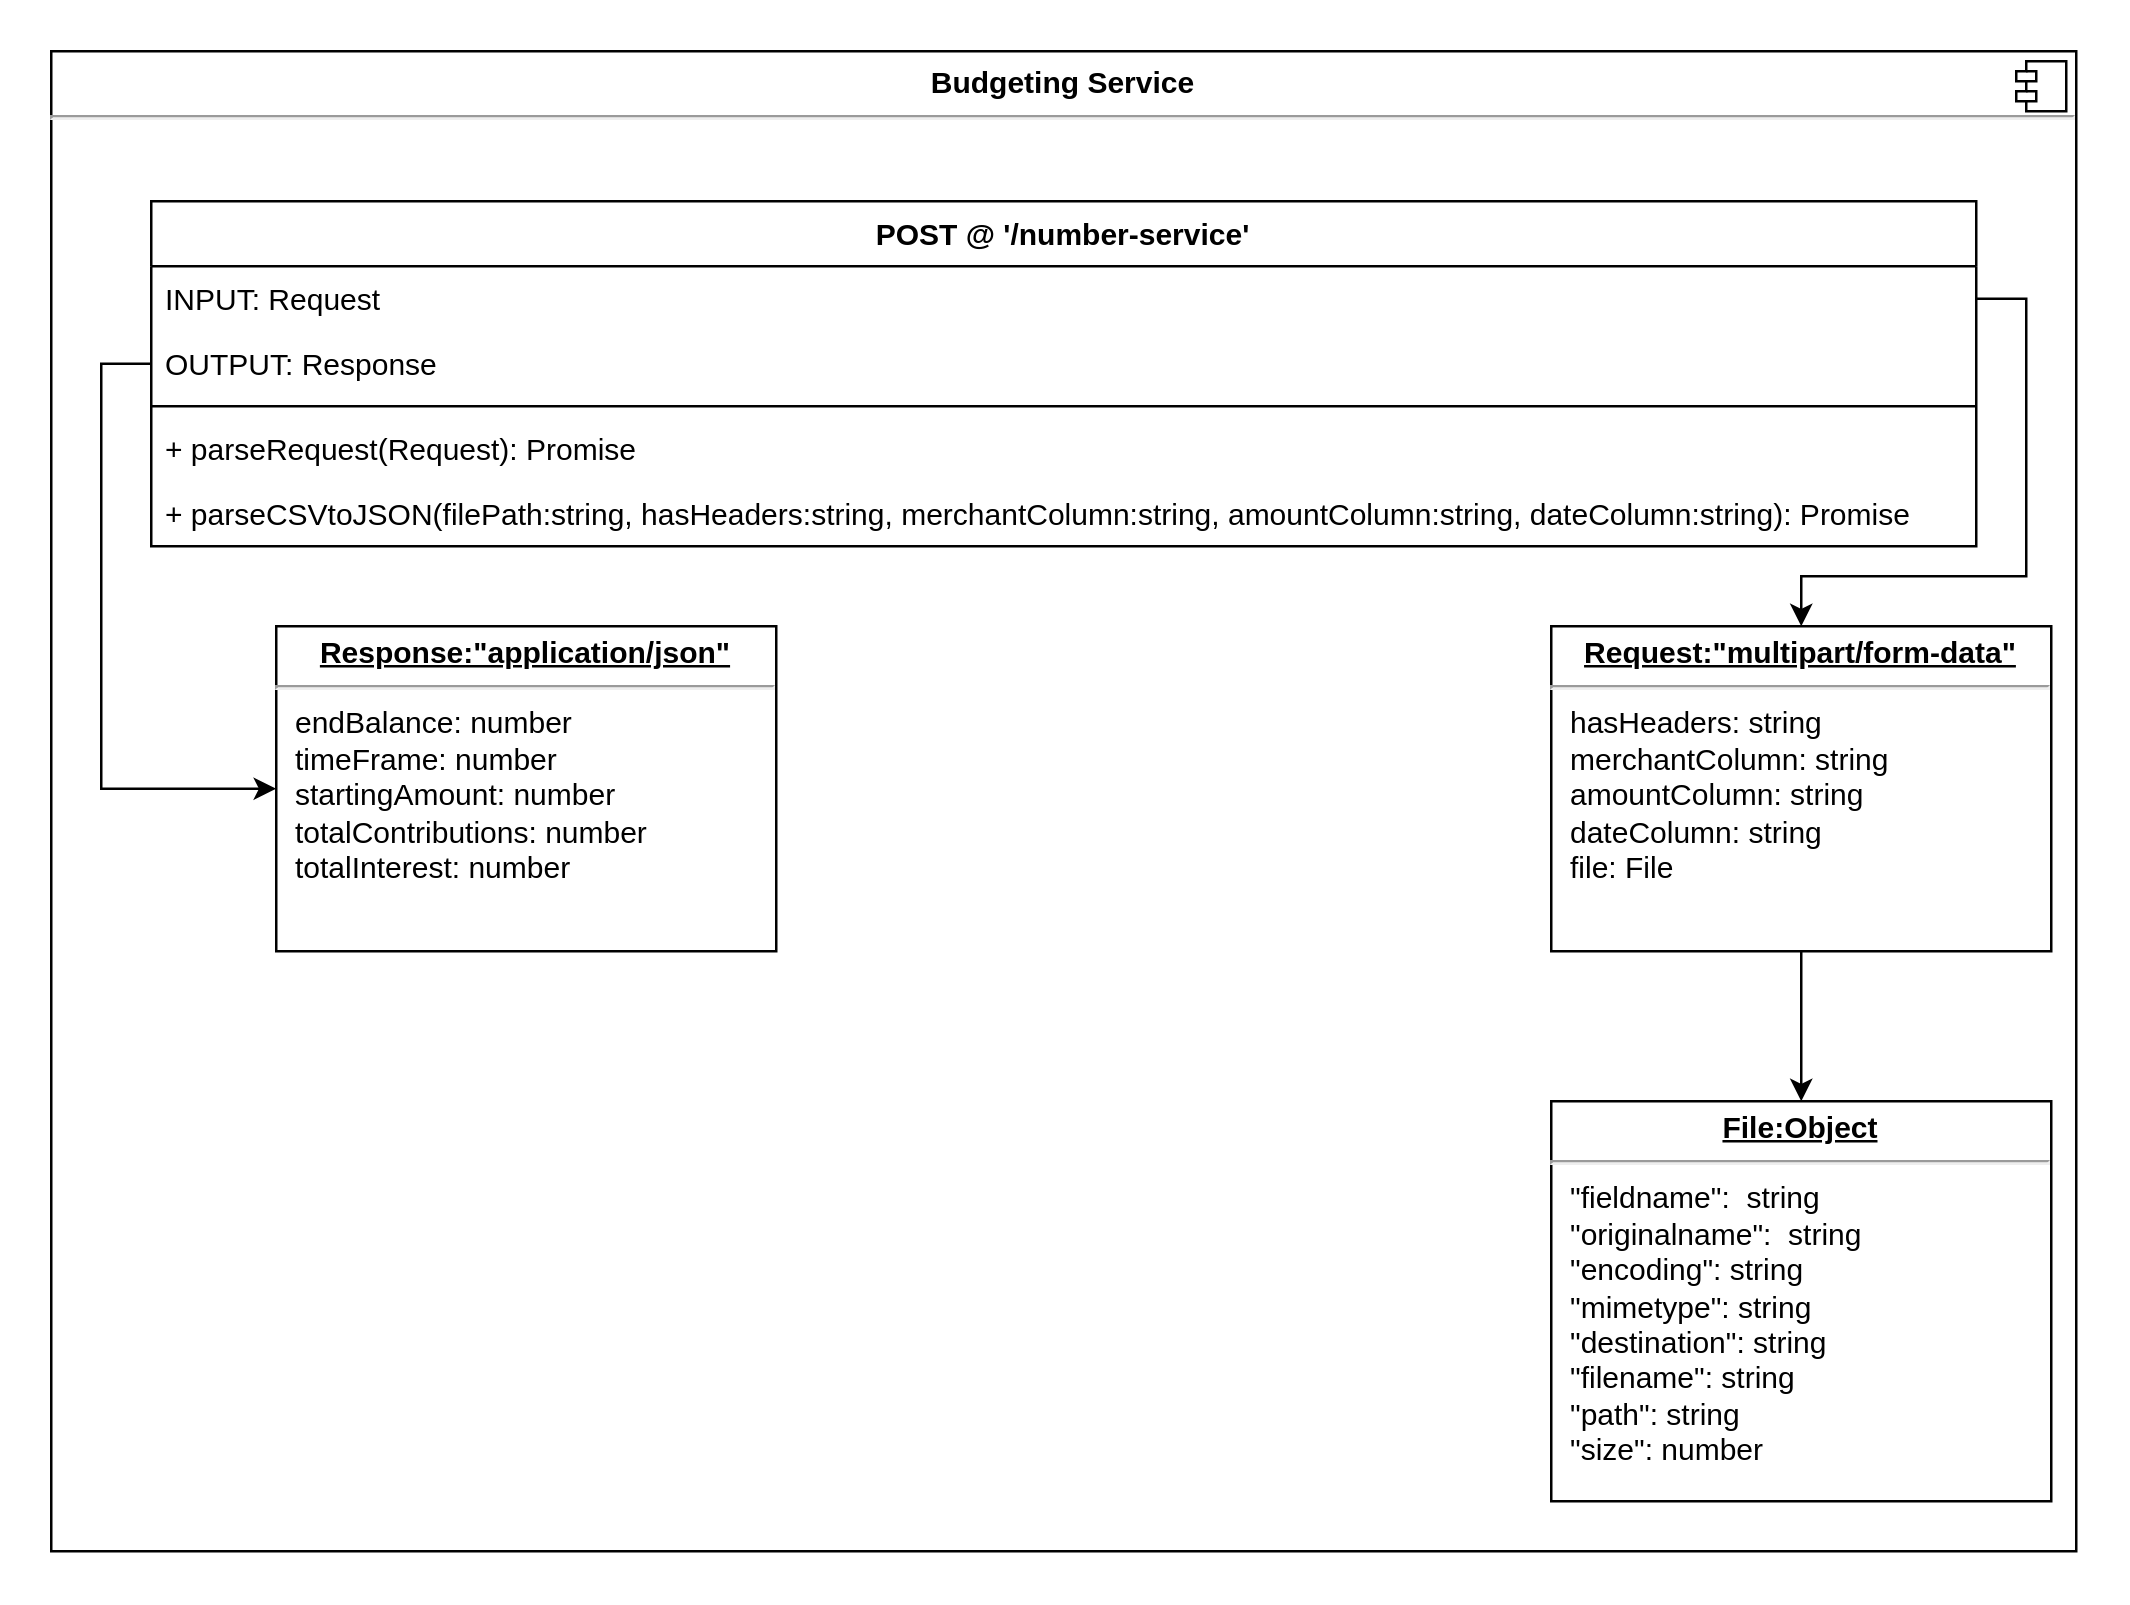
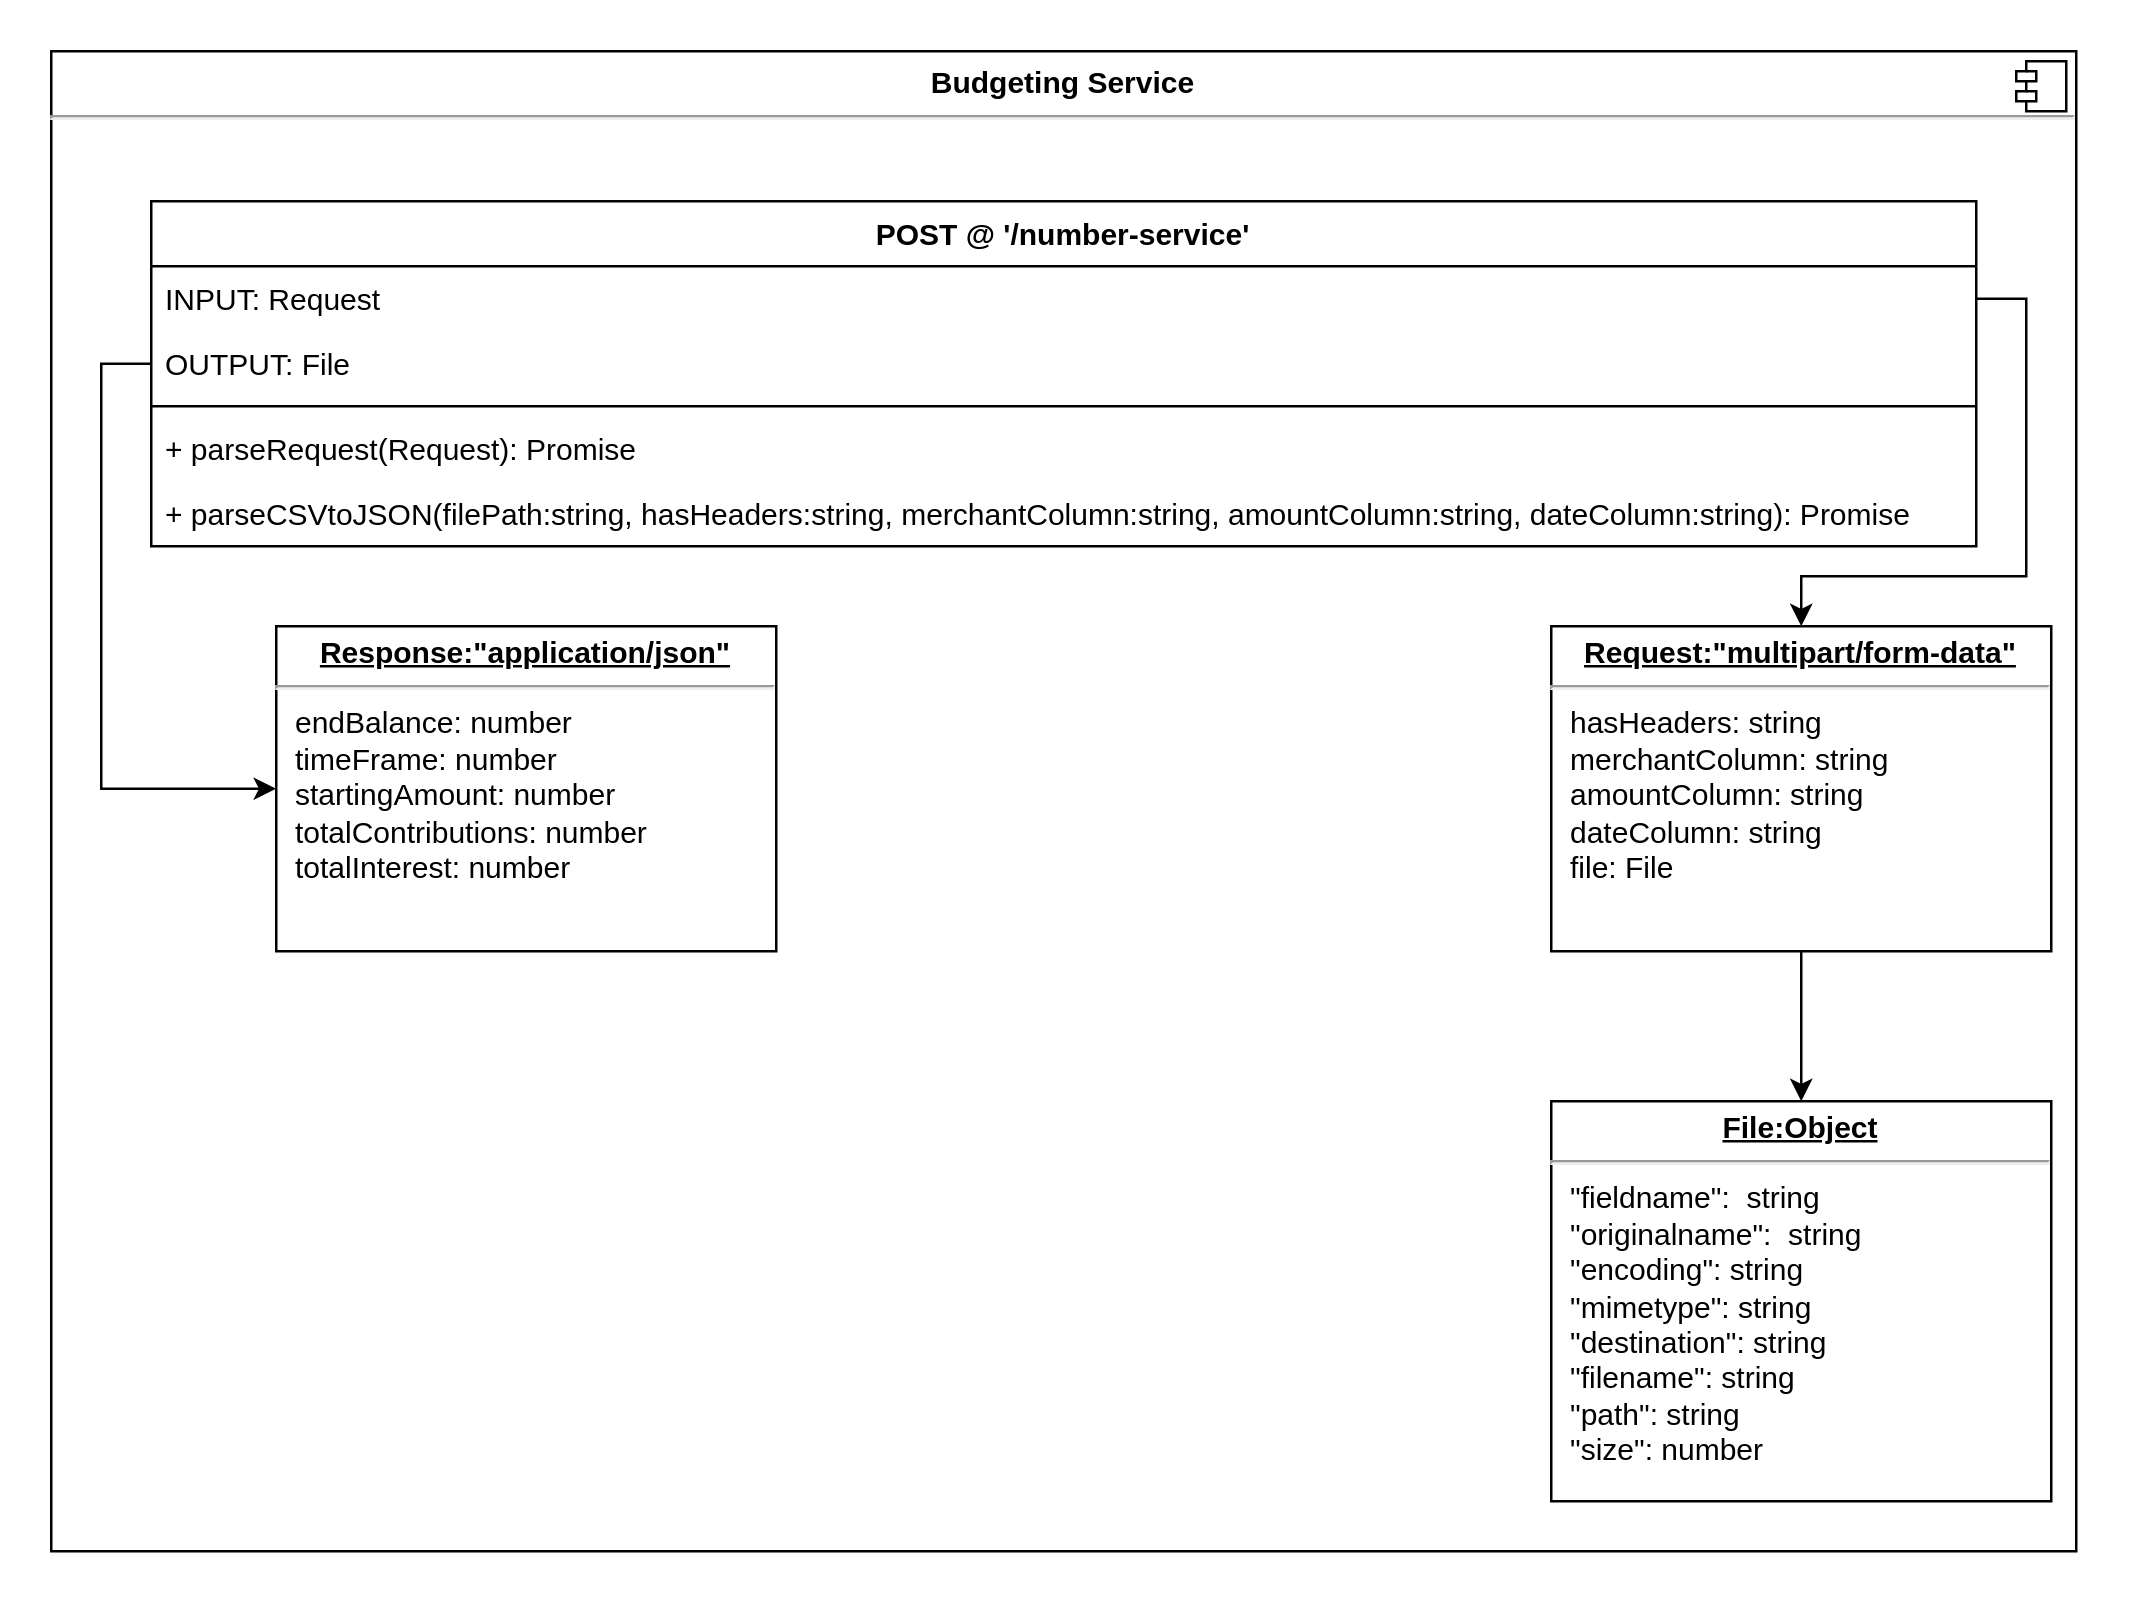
- <mxCell id="6" value="OUTPUT: Response" style="text;strokeColor=none;fillColor=none;align=left;verticalAlign=top;spacingLeft=4;spacingRight=4;overflow=hidden;rotatable=0;points=[[0,0.5],[1,0.5]];portConstraint=eastwest;" vertex="1" parent="4"><mxGeometry y="52" width="730" height="26" as="geometry" /></mxCell>
+ <mxCell id="6" value="OUTPUT: File" style="text;strokeColor=none;fillColor=none;align=left;verticalAlign=top;spacingLeft=4;spacingRight=4;overflow=hidden;rotatable=0;points=[[0,0.5],[1,0.5]];portConstraint=eastwest;" vertex="1" parent="4"><mxGeometry y="52" width="730" height="26" as="geometry" /></mxCell>
